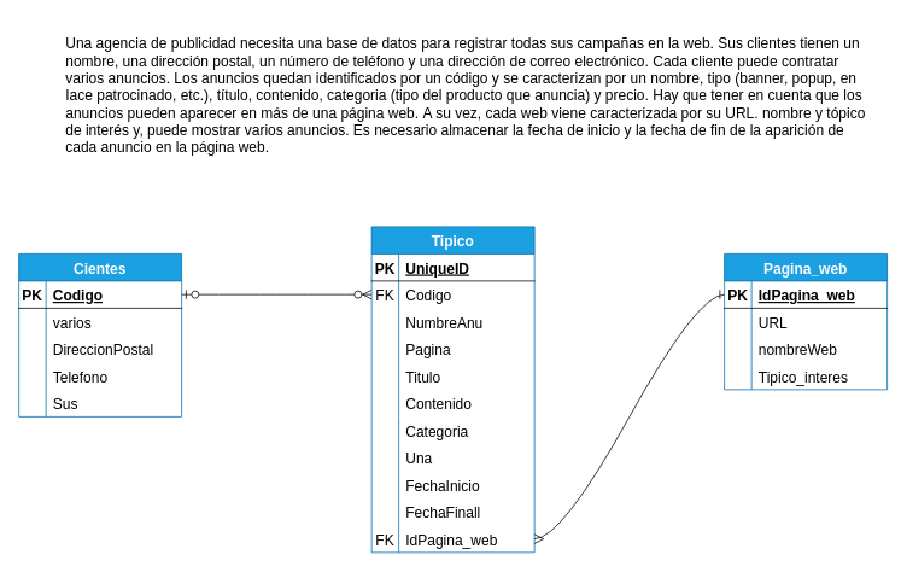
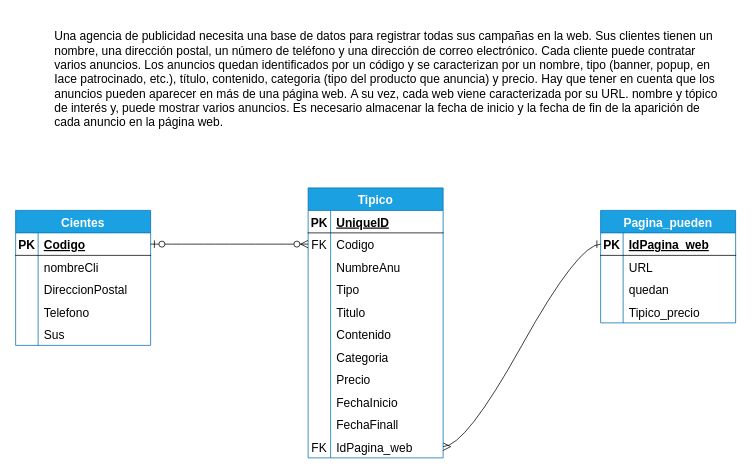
- <mxCell id="53" value="Pagina_web" style="shape=table;startSize=30;container=1;collapsible=1;childLayout=tableLayout;fixedRows=1;rowLines=0;fontStyle=1;align=center;resizeLast=1;fontSize=16;fillColor=#1ba1e2;fontColor=#ffffff;strokeColor=#006EAF;" vertex="1" parent="1"><mxGeometry x="800" y="280" width="180" height="150" as="geometry" /></mxCell>
+ <mxCell id="53" value="Pagina_pueden" style="shape=table;startSize=30;container=1;collapsible=1;childLayout=tableLayout;fixedRows=1;rowLines=0;fontStyle=1;align=center;resizeLast=1;fontSize=16;fillColor=#1ba1e2;fontColor=#ffffff;strokeColor=#006EAF;" vertex="1" parent="1"><mxGeometry x="800" y="280" width="180" height="150" as="geometry" /></mxCell>
- <mxCell id="9" value="varios" style="shape=partialRectangle;connectable=0;fillColor=none;top=0;left=0;bottom=0;right=0;align=left;spacingLeft=6;overflow=hidden;fontSize=16;" vertex="1" parent="7"><mxGeometry x="30" width="150" height="30" as="geometry"><mxRectangle width="150" height="30" as="alternateBounds" /></mxGeometry></mxCell>
+ <mxCell id="9" value="nombreCli" style="shape=partialRectangle;connectable=0;fillColor=none;top=0;left=0;bottom=0;right=0;align=left;spacingLeft=6;overflow=hidden;fontSize=16;" vertex="1" parent="7"><mxGeometry x="30" width="150" height="30" as="geometry"><mxRectangle width="150" height="30" as="alternateBounds" /></mxGeometry></mxCell>
- <mxCell id="31" value="Pagina" style="shape=partialRectangle;connectable=0;fillColor=none;top=0;left=0;bottom=0;right=0;align=left;spacingLeft=6;overflow=hidden;fontSize=16;" vertex="1" parent="29"><mxGeometry x="30" width="150" height="30" as="geometry"><mxRectangle width="150" height="30" as="alternateBounds" /></mxGeometry></mxCell>
+ <mxCell id="31" value="Tipo" style="shape=partialRectangle;connectable=0;fillColor=none;top=0;left=0;bottom=0;right=0;align=left;spacingLeft=6;overflow=hidden;fontSize=16;" vertex="1" parent="29"><mxGeometry x="30" width="150" height="30" as="geometry"><mxRectangle width="150" height="30" as="alternateBounds" /></mxGeometry></mxCell>
- <mxCell id="62" value="nombreWeb" style="shape=partialRectangle;connectable=0;fillColor=none;top=0;left=0;bottom=0;right=0;align=left;spacingLeft=6;overflow=hidden;fontSize=16;" vertex="1" parent="60"><mxGeometry x="30" width="150" height="30" as="geometry"><mxRectangle width="150" height="30" as="alternateBounds" /></mxGeometry></mxCell>
+ <mxCell id="62" value="quedan" style="shape=partialRectangle;connectable=0;fillColor=none;top=0;left=0;bottom=0;right=0;align=left;spacingLeft=6;overflow=hidden;fontSize=16;" vertex="1" parent="60"><mxGeometry x="30" width="150" height="30" as="geometry"><mxRectangle width="150" height="30" as="alternateBounds" /></mxGeometry></mxCell>
- <mxCell id="65" value="Tipico_interes" style="shape=partialRectangle;connectable=0;fillColor=none;top=0;left=0;bottom=0;right=0;align=left;spacingLeft=6;overflow=hidden;fontSize=16;" vertex="1" parent="63"><mxGeometry x="30" width="150" height="30" as="geometry"><mxRectangle width="150" height="30" as="alternateBounds" /></mxGeometry></mxCell>
+ <mxCell id="65" value="Tipico_precio" style="shape=partialRectangle;connectable=0;fillColor=none;top=0;left=0;bottom=0;right=0;align=left;spacingLeft=6;overflow=hidden;fontSize=16;" vertex="1" parent="63"><mxGeometry x="30" width="150" height="30" as="geometry"><mxRectangle width="150" height="30" as="alternateBounds" /></mxGeometry></mxCell>
- <mxCell id="43" value="Una" style="shape=partialRectangle;connectable=0;fillColor=none;top=0;left=0;bottom=0;right=0;align=left;spacingLeft=6;overflow=hidden;fontSize=16;" vertex="1" parent="41"><mxGeometry x="30" width="150" height="30" as="geometry"><mxRectangle width="150" height="30" as="alternateBounds" /></mxGeometry></mxCell>
+ <mxCell id="43" value="Precio" style="shape=partialRectangle;connectable=0;fillColor=none;top=0;left=0;bottom=0;right=0;align=left;spacingLeft=6;overflow=hidden;fontSize=16;" vertex="1" parent="41"><mxGeometry x="30" width="150" height="30" as="geometry"><mxRectangle width="150" height="30" as="alternateBounds" /></mxGeometry></mxCell>
